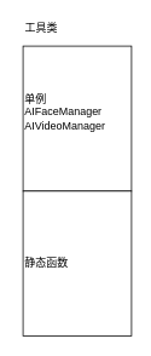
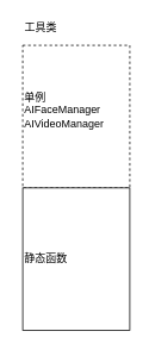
- <mxCell id="2" value="单例&lt;br&gt;&lt;pre style=&quot;margin-top: 0px; margin-bottom: 0px;&quot;&gt;&lt;font face=&quot;Helvetica&quot;&gt;AIFaceManager&lt;/font&gt;&lt;/pre&gt;&lt;pre style=&quot;margin-top: 0px; margin-bottom: 0px;&quot;&gt;&lt;font face=&quot;Helvetica&quot;&gt;AIVideoManager&lt;/font&gt;&lt;/pre&gt;&lt;pre style=&quot;margin-top: 0px; margin-bottom: 0px;&quot;&gt;&lt;span style=&quot;font-weight:700; color:#800080;&quot;&gt;&lt;br&gt;&lt;/span&gt;&lt;/pre&gt;" style="whiteSpace=wrap;html=1;align=left;" vertex="1" parent="1"><mxGeometry x="25" y="50" width="120" height="160" as="geometry" /></mxCell>
+ <mxCell id="2" value="单例&lt;br&gt;&lt;pre style=&quot;margin-top: 0px; margin-bottom: 0px;&quot;&gt;&lt;font face=&quot;Helvetica&quot;&gt;AIFaceManager&lt;/font&gt;&lt;/pre&gt;&lt;pre style=&quot;margin-top: 0px; margin-bottom: 0px;&quot;&gt;&lt;font face=&quot;Helvetica&quot;&gt;AIVideoManager&lt;/font&gt;&lt;/pre&gt;&lt;pre style=&quot;margin-top: 0px; margin-bottom: 0px;&quot;&gt;&lt;span style=&quot;font-weight:700; color:#800080;&quot;&gt;&lt;br&gt;&lt;/span&gt;&lt;/pre&gt;" style="whiteSpace=wrap;html=1;align=left;dashed=1;" vertex="1" parent="1"><mxGeometry x="25" y="50" width="120" height="160" as="geometry" /></mxCell>
